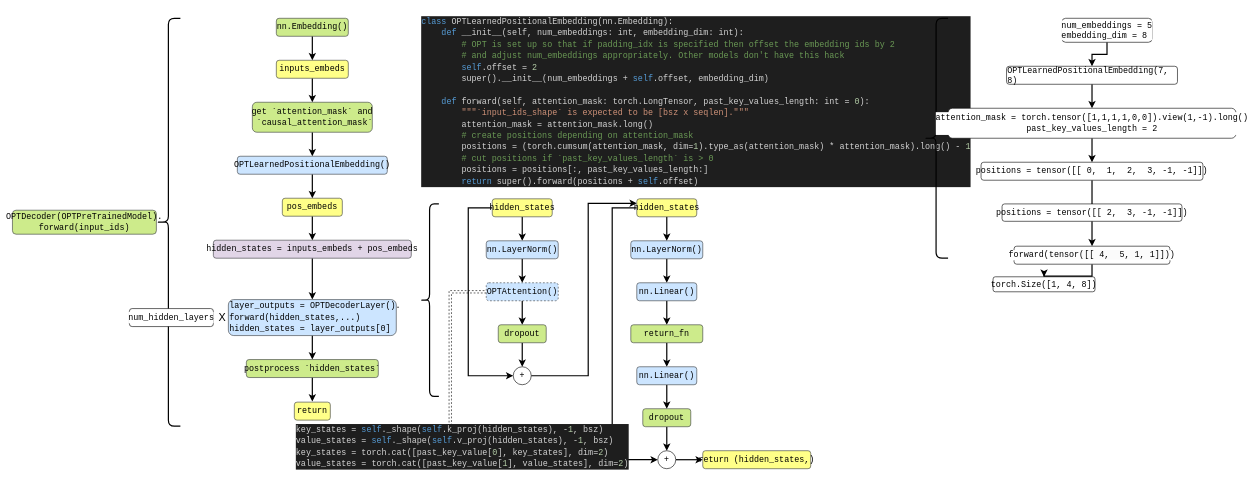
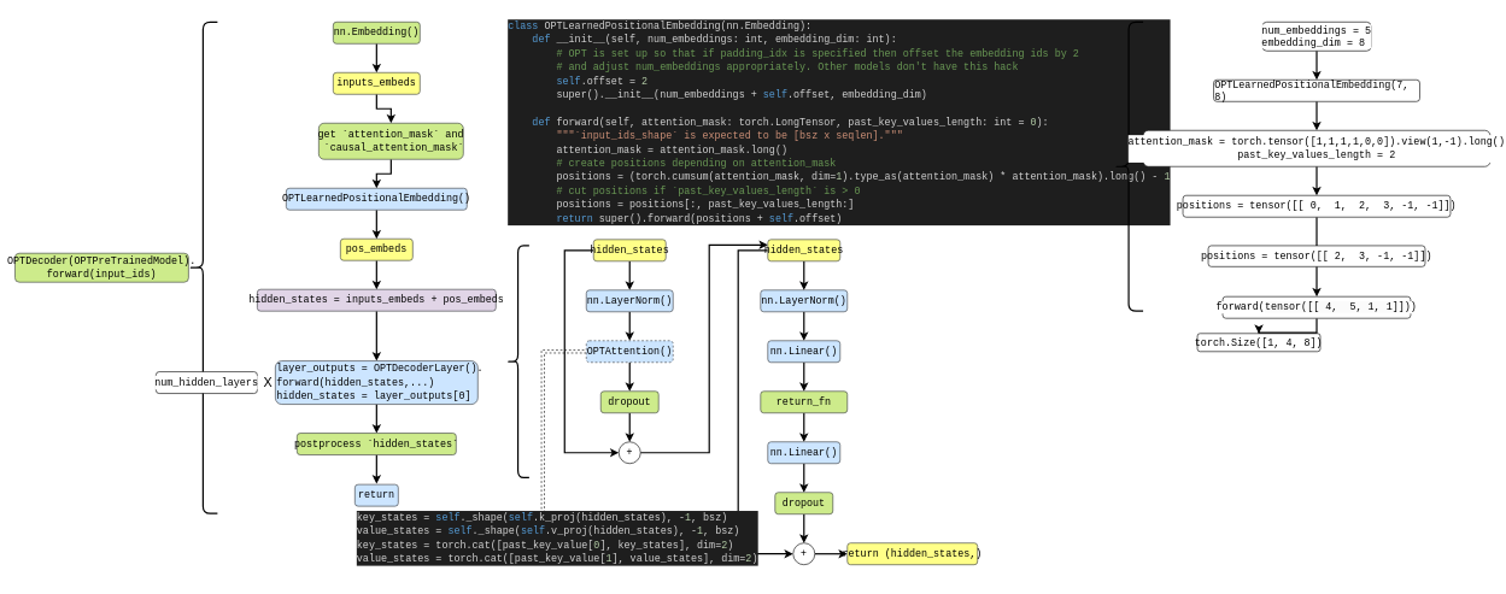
- <mxCell id="55" value="&lt;div style=&quot;font-family: Consolas, &amp;quot;Courier New&amp;quot;, monospace; font-size: 14px; font-style: normal; font-variant-ligatures: normal; font-variant-caps: normal; font-weight: 400; letter-spacing: normal; orphans: 2; text-align: left; text-indent: 0px; text-transform: none; widows: 2; word-spacing: 0px; -webkit-text-stroke-width: 0px; white-space: pre; text-decoration-thickness: initial; text-decoration-style: initial; text-decoration-color: initial;&quot;&gt;&lt;span style=&quot;&quot;&gt;num_embeddings = &lt;/span&gt;&lt;span style=&quot;&quot;&gt;5&lt;/span&gt;&lt;/div&gt;&lt;div style=&quot;font-family: Consolas, &amp;quot;Courier New&amp;quot;, monospace; font-size: 14px; font-style: normal; font-variant-ligatures: normal; font-variant-caps: normal; font-weight: 400; letter-spacing: normal; orphans: 2; text-align: left; text-indent: 0px; text-transform: none; widows: 2; word-spacing: 0px; -webkit-text-stroke-width: 0px; white-space: pre; text-decoration-thickness: initial; text-decoration-style: initial; text-decoration-color: initial;&quot;&gt;&lt;span style=&quot;&quot;&gt;embedding_dim = &lt;/span&gt;&lt;span style=&quot;&quot;&gt;8&lt;/span&gt;&lt;/div&gt;" style="rounded=1;whiteSpace=wrap;html=1;fontFamily=Helvetica;fontSize=11;fontColor=default;labelBackgroundColor=default;" parent="1" vertex="1"><mxGeometry x="1770" y="30" width="150" height="40" as="geometry" /></mxCell>
+ <mxCell id="55" value="&lt;div style=&quot;font-family: Consolas, &amp;quot;Courier New&amp;quot;, monospace; font-size: 14px; font-style: normal; font-variant-ligatures: normal; font-variant-caps: normal; font-weight: 400; letter-spacing: normal; orphans: 2; text-align: left; text-indent: 0px; text-transform: none; widows: 2; word-spacing: 0px; -webkit-text-stroke-width: 0px; white-space: pre; text-decoration-thickness: initial; text-decoration-style: initial; text-decoration-color: initial;&quot;&gt;&lt;span style=&quot;&quot;&gt;num_embeddings = &lt;/span&gt;&lt;span style=&quot;&quot;&gt;5&lt;/span&gt;&lt;/div&gt;&lt;div style=&quot;font-family: Consolas, &amp;quot;Courier New&amp;quot;, monospace; font-size: 14px; font-style: normal; font-variant-ligatures: normal; font-variant-caps: normal; font-weight: 400; letter-spacing: normal; orphans: 2; text-align: left; text-indent: 0px; text-transform: none; widows: 2; word-spacing: 0px; -webkit-text-stroke-width: 0px; white-space: pre; text-decoration-thickness: initial; text-decoration-style: initial; text-decoration-color: initial;&quot;&gt;&lt;span style=&quot;&quot;&gt;embedding_dim = &lt;/span&gt;&lt;span style=&quot;&quot;&gt;8&lt;/span&gt;&lt;/div&gt;" style="rounded=1;whiteSpace=wrap;html=1;fontFamily=Helvetica;fontSize=11;fontColor=default;labelBackgroundColor=default;" parent="1" vertex="1"><mxGeometry x="1745" y="30" width="150" height="40" as="geometry" /></mxCell>
- <mxCell id="8" value="&lt;div style=&quot;font-family: Consolas, &amp;quot;Courier New&amp;quot;, monospace; font-size: 14px; line-height: 19px; white-space: pre;&quot;&gt;get `&lt;span style=&quot;&quot;&gt;attention_mask&lt;/span&gt;&lt;span style=&quot;&quot;&gt;` and&lt;/span&gt;&lt;/div&gt;&lt;div style=&quot;font-family: Consolas, &amp;quot;Courier New&amp;quot;, monospace; font-size: 14px; line-height: 19px; white-space: pre;&quot;&gt;&lt;span style=&quot;&quot;&gt; `&lt;/span&gt;&lt;span style=&quot;&quot;&gt;causal_attention_mask&lt;/span&gt;&lt;span style=&quot;&quot;&gt;`&lt;/span&gt;&lt;/div&gt;" style="rounded=1;whiteSpace=wrap;html=1;fontFamily=Helvetica;fontSize=11;labelBackgroundColor=none;fillColor=#cdeb8b;strokeColor=#36393d;" parent="1" vertex="1"><mxGeometry x="420" y="170" width="200" height="50" as="geometry" /></mxCell>
+ <mxCell id="8" value="&lt;div style=&quot;font-family: Consolas, &amp;quot;Courier New&amp;quot;, monospace; font-size: 14px; line-height: 19px; white-space: pre;&quot;&gt;get `&lt;span style=&quot;&quot;&gt;attention_mask&lt;/span&gt;&lt;span style=&quot;&quot;&gt;` and&lt;/span&gt;&lt;/div&gt;&lt;div style=&quot;font-family: Consolas, &amp;quot;Courier New&amp;quot;, monospace; font-size: 14px; line-height: 19px; white-space: pre;&quot;&gt;&lt;span style=&quot;&quot;&gt; `&lt;/span&gt;&lt;span style=&quot;&quot;&gt;causal_attention_mask&lt;/span&gt;&lt;span style=&quot;&quot;&gt;`&lt;/span&gt;&lt;/div&gt;" style="rounded=1;whiteSpace=wrap;html=1;fontFamily=Helvetica;fontSize=11;labelBackgroundColor=none;fillColor=#cdeb8b;strokeColor=#36393d;" parent="1" vertex="1"><mxGeometry x="440" y="170" width="200" height="50" as="geometry" /></mxCell>
- <mxCell id="52" value="&lt;div style=&quot;font-family: Consolas, &amp;quot;Courier New&amp;quot;, monospace; font-weight: normal; font-size: 14px; line-height: 19px; white-space: pre;&quot;&gt;&lt;div style=&quot;line-height: 19px;&quot;&gt;return&lt;/div&gt;&lt;/div&gt;" style="rounded=1;whiteSpace=wrap;html=1;labelBackgroundColor=none;fillColor=#ffff88;strokeColor=#36393d;fontColor=default;" parent="1" vertex="1"><mxGeometry x="490" y="670" width="60" height="30" as="geometry" /></mxCell>
+ <mxCell id="52" value="&lt;div style=&quot;font-family: Consolas, &amp;quot;Courier New&amp;quot;, monospace; font-weight: normal; font-size: 14px; line-height: 19px; white-space: pre;&quot;&gt;&lt;div style=&quot;line-height: 19px;&quot;&gt;return&lt;/div&gt;&lt;/div&gt;" style="rounded=1;whiteSpace=wrap;html=1;labelBackgroundColor=none;fillColor=#cce5ff;strokeColor=#36393d;fontColor=default;" parent="1" vertex="1"><mxGeometry x="490" y="670" width="60" height="30" as="geometry" /></mxCell>
